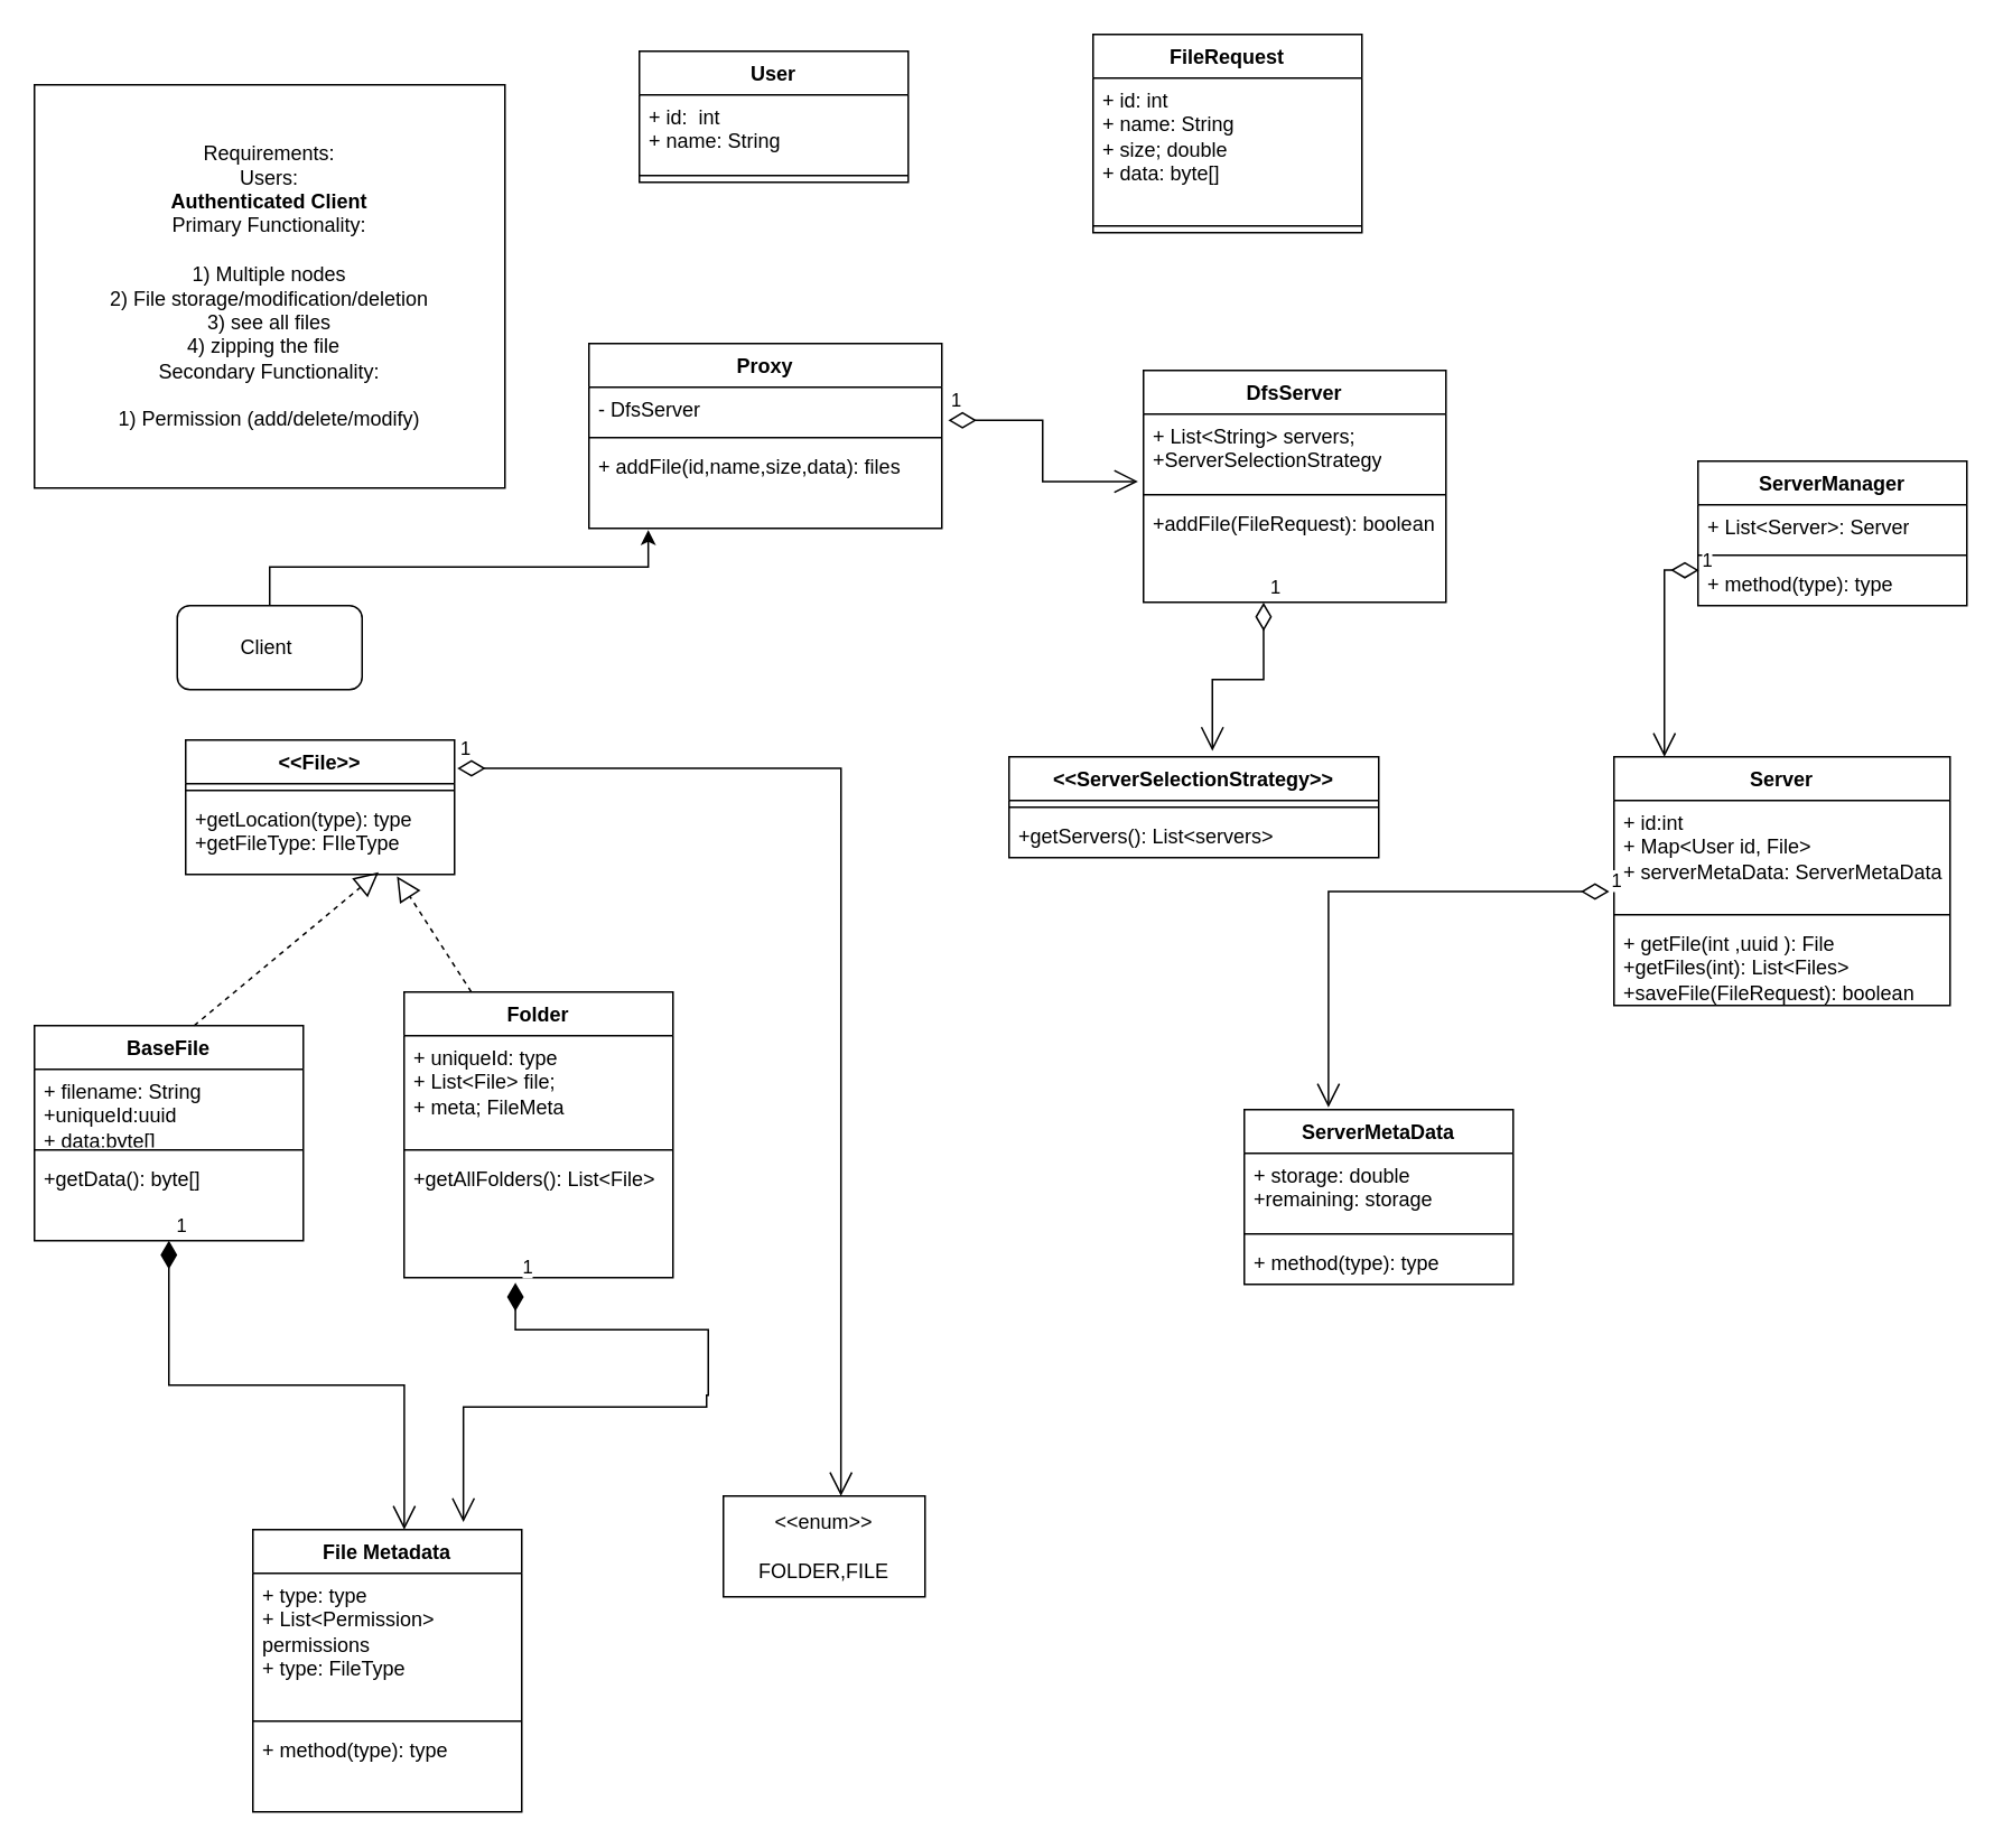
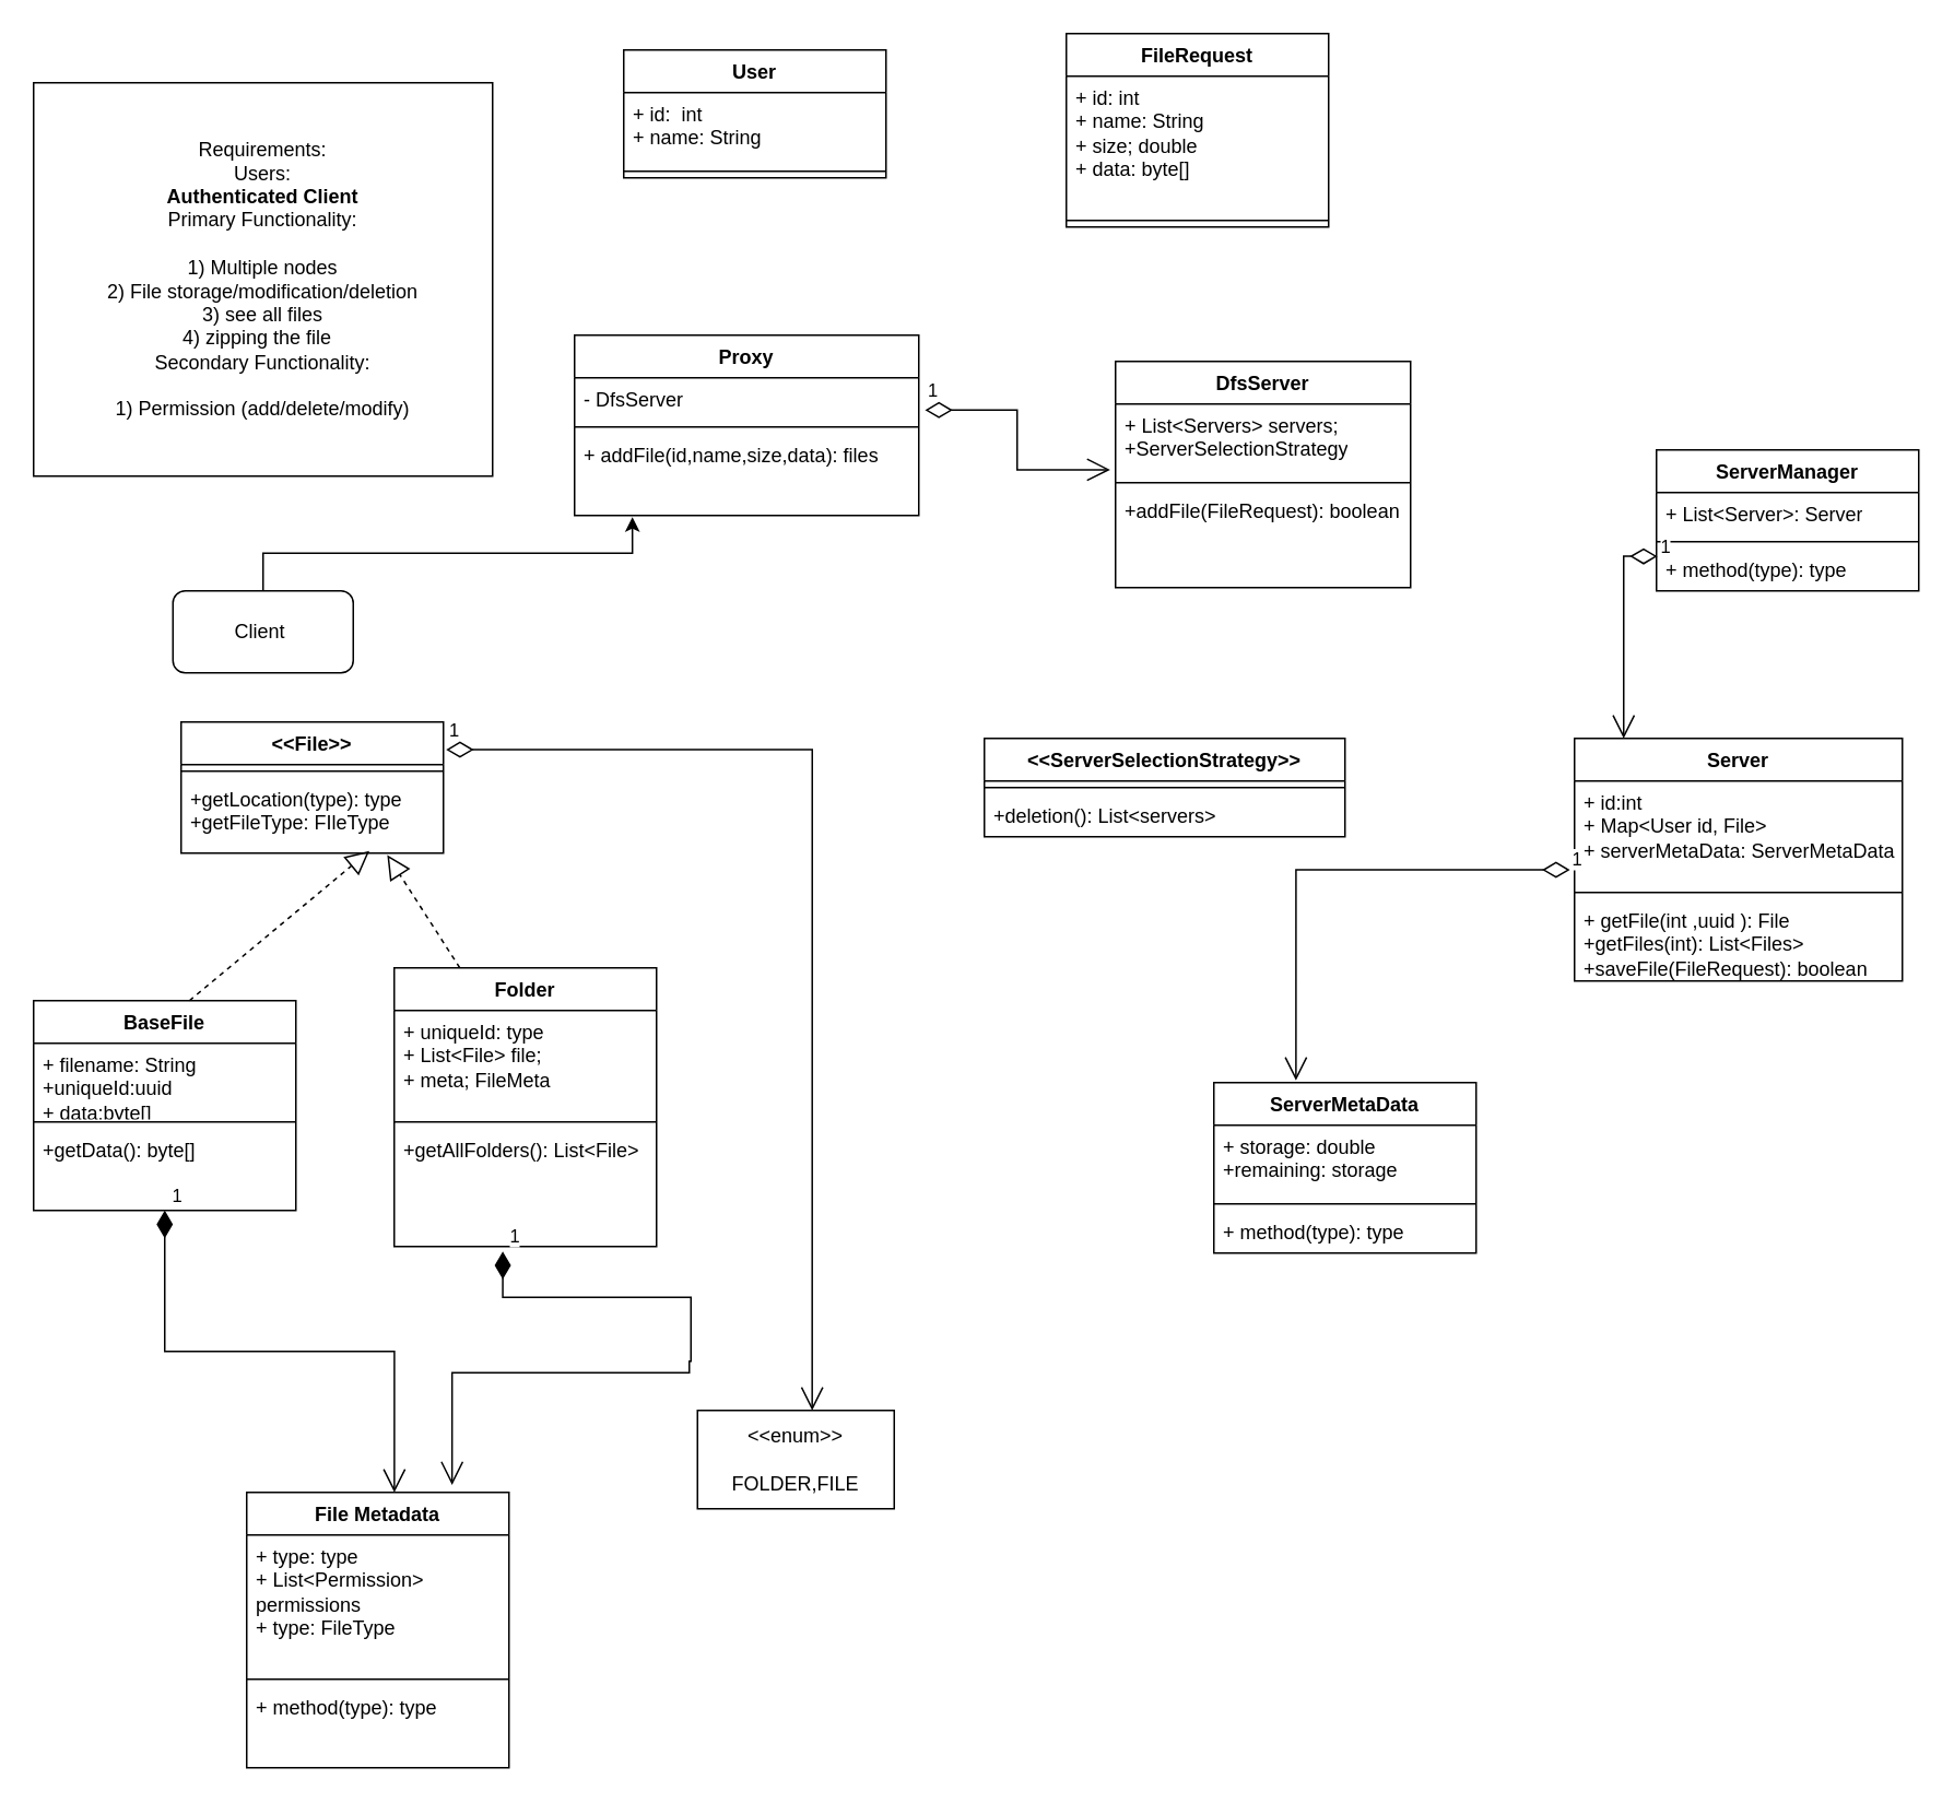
- <mxCell id="5" value="+ List&amp;lt;String&amp;gt; servers;&lt;div&gt;+ServerSelectionStrategy&lt;/div&gt;" style="text;strokeColor=none;fillColor=none;align=left;verticalAlign=top;spacingLeft=4;spacingRight=4;overflow=hidden;rotatable=0;points=[[0,0.5],[1,0.5]];portConstraint=eastwest;whiteSpace=wrap;html=1;" parent="4" vertex="1"><mxGeometry y="26" width="180" height="44" as="geometry" /></mxCell>
+ <mxCell id="5" value="+ List&amp;lt;Servers&amp;gt; servers;&lt;div&gt;+ServerSelectionStrategy&lt;/div&gt;" style="text;strokeColor=none;fillColor=none;align=left;verticalAlign=top;spacingLeft=4;spacingRight=4;overflow=hidden;rotatable=0;points=[[0,0.5],[1,0.5]];portConstraint=eastwest;whiteSpace=wrap;html=1;" parent="4" vertex="1"><mxGeometry y="26" width="180" height="44" as="geometry" /></mxCell>
- <mxCell id="52" value="1" style="endArrow=open;html=1;endSize=12;startArrow=diamondThin;startSize=14;startFill=0;edgeStyle=orthogonalEdgeStyle;align=left;verticalAlign=bottom;rounded=0;exitX=0.397;exitY=1.003;exitDx=0;exitDy=0;exitPerimeter=0;entryX=0.55;entryY=-0.059;entryDx=0;entryDy=0;entryPerimeter=0;" parent="1" source="7" target="49" edge="1"><mxGeometry x="-1" y="3" relative="1" as="geometry"><mxPoint x="610" y="450" as="sourcePoint" /><mxPoint x="770" y="450" as="targetPoint" /></mxGeometry></mxCell>
- <mxCell id="51" value="+getServers(): List&amp;lt;servers&amp;gt;" style="text;strokeColor=none;fillColor=none;align=left;verticalAlign=top;spacingLeft=4;spacingRight=4;overflow=hidden;rotatable=0;points=[[0,0.5],[1,0.5]];portConstraint=eastwest;whiteSpace=wrap;html=1;" parent="49" vertex="1"><mxGeometry y="34" width="220" height="26" as="geometry" /></mxCell>
+ <mxCell id="51" value="+deletion(): List&amp;lt;servers&amp;gt;" style="text;strokeColor=none;fillColor=none;align=left;verticalAlign=top;spacingLeft=4;spacingRight=4;overflow=hidden;rotatable=0;points=[[0,0.5],[1,0.5]];portConstraint=eastwest;whiteSpace=wrap;html=1;" parent="49" vertex="1"><mxGeometry y="34" width="220" height="26" as="geometry" /></mxCell>
- <mxCell id="28" value="&amp;lt;&amp;lt;enum&amp;gt;&amp;gt;&lt;br&gt;&lt;br&gt;FOLDER,FILE" style="whiteSpace=wrap;html=1;" parent="1" vertex="1"><mxGeometry x="430" y="890" width="120" height="60" as="geometry" /></mxCell>
+ <mxCell id="28" value="&amp;lt;&amp;lt;enum&amp;gt;&amp;gt;&lt;br&gt;&lt;br&gt;FOLDER,FILE" style="whiteSpace=wrap;html=1;" parent="1" vertex="1"><mxGeometry x="425" y="860" width="120" height="60" as="geometry" /></mxCell>
